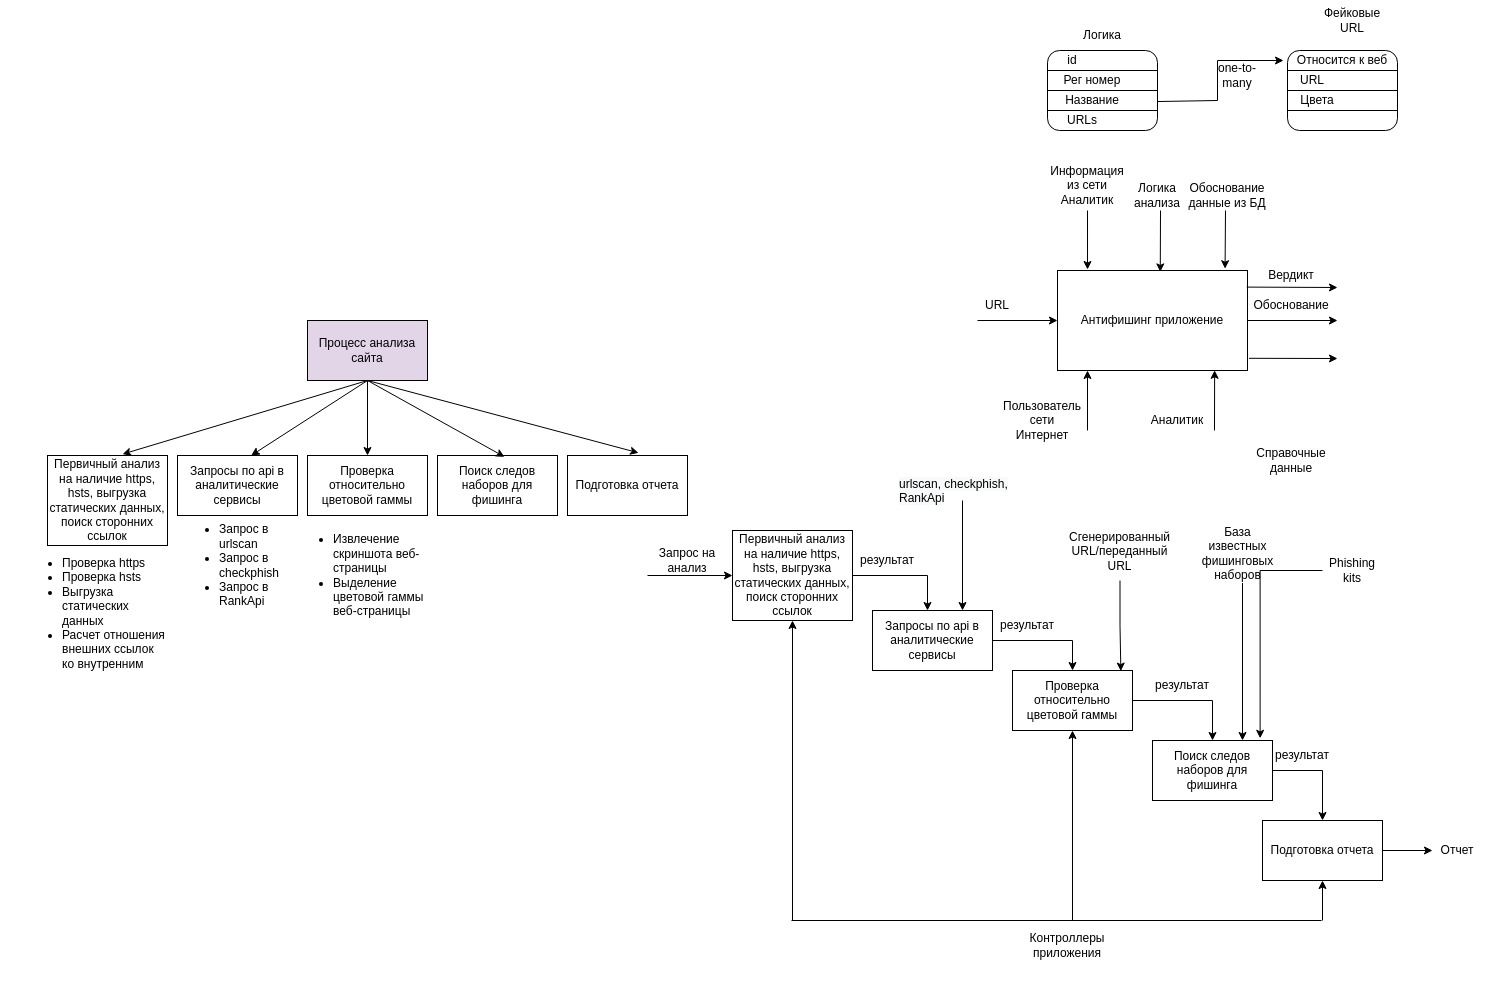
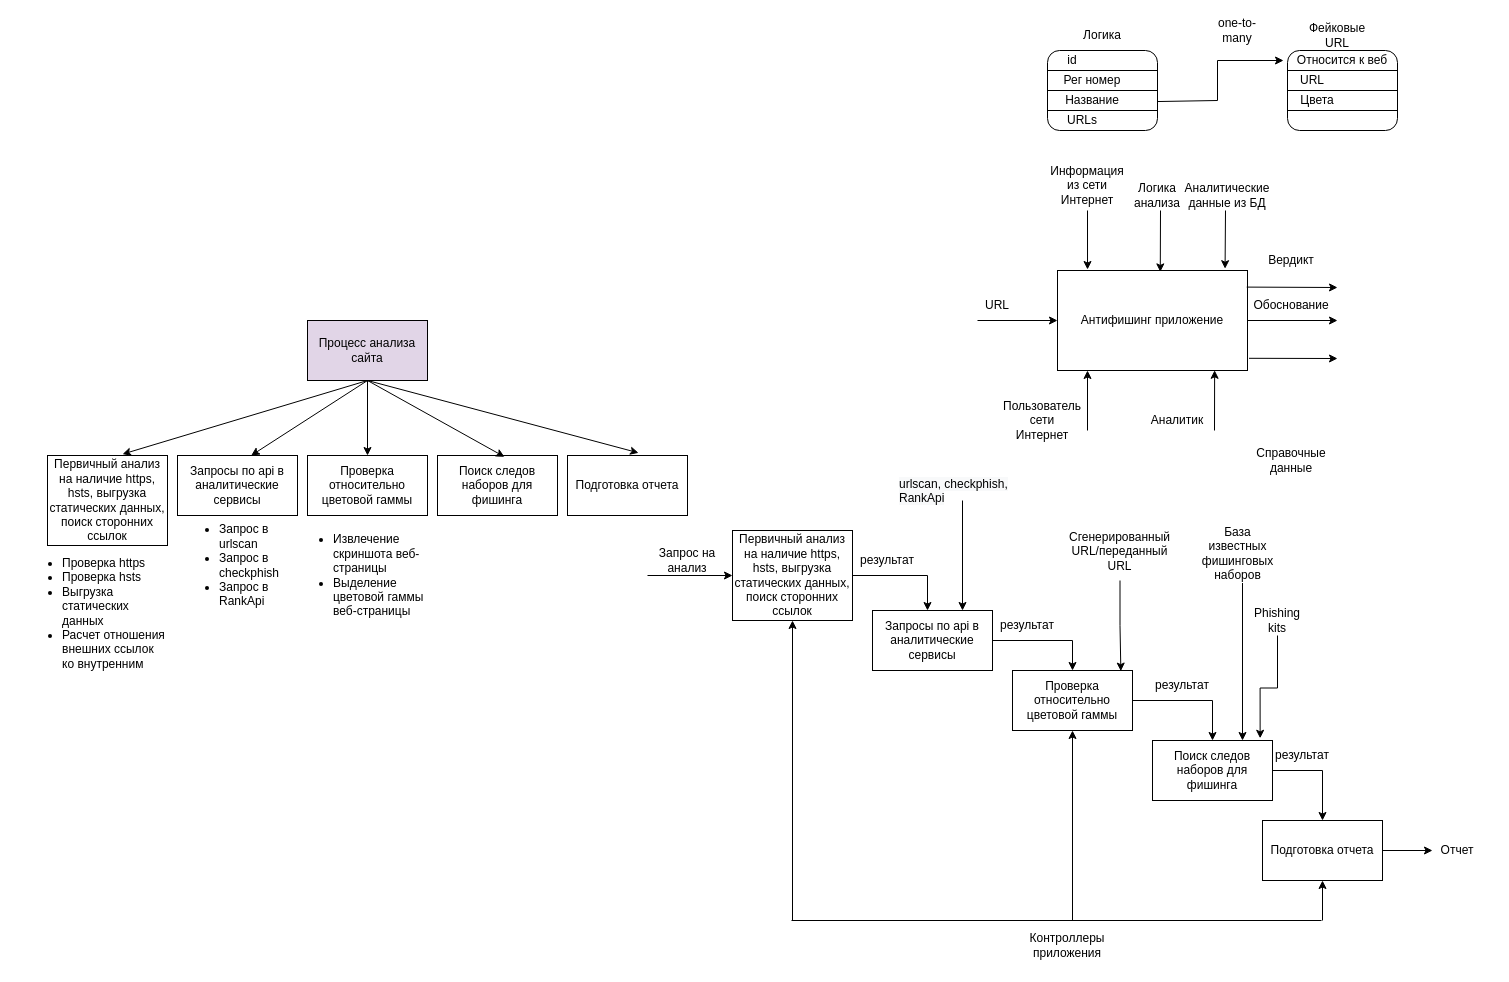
- <mxCell id="4" value="Фейковые URL" style="text;html=1;strokeColor=none;fillColor=none;align=center;verticalAlign=middle;whiteSpace=wrap;rounded=0;" parent="1" vertex="1"><mxGeometry x="1322" y="5" width="60" height="30" as="geometry" /></mxCell>
+ <mxCell id="4" value="Фейковые URL" style="text;html=1;strokeColor=none;fillColor=none;align=center;verticalAlign=middle;whiteSpace=wrap;rounded=0;" parent="1" vertex="1"><mxGeometry x="1307" y="20" width="60" height="30" as="geometry" /></mxCell>
- <mxCell id="20" value="one-to-many" style="text;html=1;strokeColor=none;fillColor=none;align=center;verticalAlign=middle;whiteSpace=wrap;rounded=0;" parent="1" vertex="1"><mxGeometry x="1207" y="60" width="60" height="30" as="geometry" /></mxCell>
+ <mxCell id="20" value="one-to-many" style="text;html=1;strokeColor=none;fillColor=none;align=center;verticalAlign=middle;whiteSpace=wrap;rounded=0;" parent="1" vertex="1"><mxGeometry x="1207" y="15" width="60" height="30" as="geometry" /></mxCell>
- <mxCell id="36" value="Информация из сети Аналитик" style="text;html=1;strokeColor=none;fillColor=none;align=center;verticalAlign=middle;whiteSpace=wrap;rounded=0;" parent="1" vertex="1"><mxGeometry x="1057" y="170" width="60" height="30" as="geometry" /></mxCell>
+ <mxCell id="36" value="Информация из сети Интернет" style="text;html=1;strokeColor=none;fillColor=none;align=center;verticalAlign=middle;whiteSpace=wrap;rounded=0;" parent="1" vertex="1"><mxGeometry x="1057" y="170" width="60" height="30" as="geometry" /></mxCell>
- <mxCell id="39" value="Обоснование данные из БД" style="text;html=1;strokeColor=none;fillColor=none;align=center;verticalAlign=middle;whiteSpace=wrap;rounded=0;" parent="1" vertex="1"><mxGeometry x="1172" y="180" width="110" height="30" as="geometry" /></mxCell>
+ <mxCell id="39" value="Аналитические данные из БД" style="text;html=1;strokeColor=none;fillColor=none;align=center;verticalAlign=middle;whiteSpace=wrap;rounded=0;" parent="1" vertex="1"><mxGeometry x="1172" y="180" width="110" height="30" as="geometry" /></mxCell>
- <mxCell id="29" value="Вердикт" style="text;html=1;strokeColor=none;fillColor=none;align=center;verticalAlign=middle;whiteSpace=wrap;rounded=0;" parent="1" vertex="1"><mxGeometry x="1261" y="260" width="60" height="30" as="geometry" /></mxCell>
+ <mxCell id="29" value="Вердикт" style="text;html=1;strokeColor=none;fillColor=none;align=center;verticalAlign=middle;whiteSpace=wrap;rounded=0;" parent="1" vertex="1"><mxGeometry x="1261" y="245" width="60" height="30" as="geometry" /></mxCell>
- <mxCell id="54" value="Phishing kits" style="text;html=1;strokeColor=none;fillColor=none;align=center;verticalAlign=middle;whiteSpace=wrap;rounded=0;" parent="1" vertex="1"><mxGeometry x="1322" y="555" width="60" height="30" as="geometry" /></mxCell>
+ <mxCell id="54" value="Phishing kits" style="text;html=1;strokeColor=none;fillColor=none;align=center;verticalAlign=middle;whiteSpace=wrap;rounded=0;" parent="1" vertex="1"><mxGeometry x="1247" y="605" width="60" height="30" as="geometry" /></mxCell>
